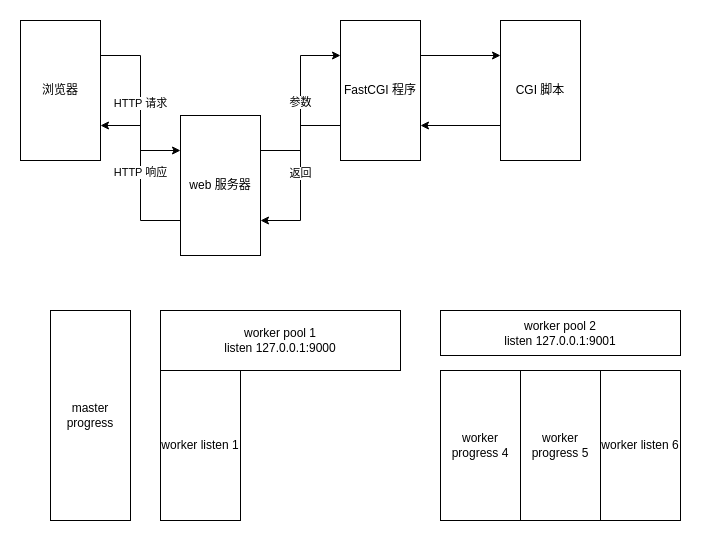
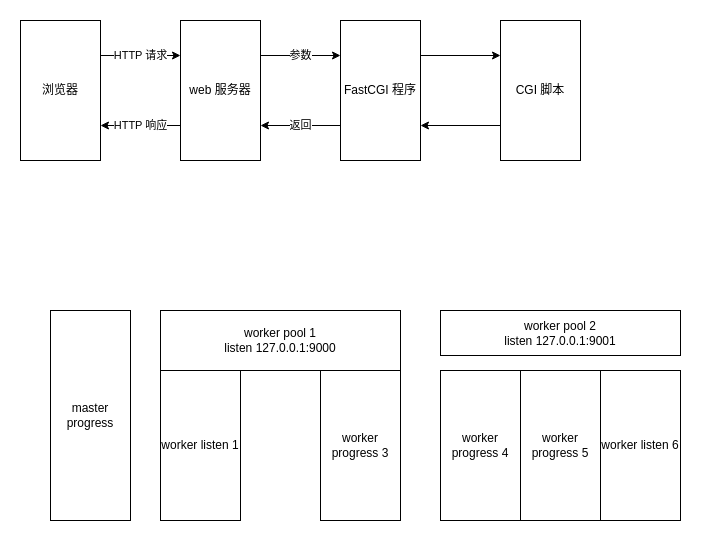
- <mxCell id="6" value="web 服务器" style="rounded=0;whiteSpace=wrap;html=1;" vertex="1" parent="1"><mxGeometry x="180" y="115" width="80" height="140" as="geometry" /></mxCell>
+ <mxCell id="6" value="web 服务器" style="rounded=0;whiteSpace=wrap;html=1;" vertex="1" parent="1"><mxGeometry x="180" y="20" width="80" height="140" as="geometry" /></mxCell>
+ <mxCell id="14" value="worker progress 3" style="rounded=0;whiteSpace=wrap;html=1;" vertex="1" parent="1"><mxGeometry x="320" y="370" width="80" height="150" as="geometry" /></mxCell>
